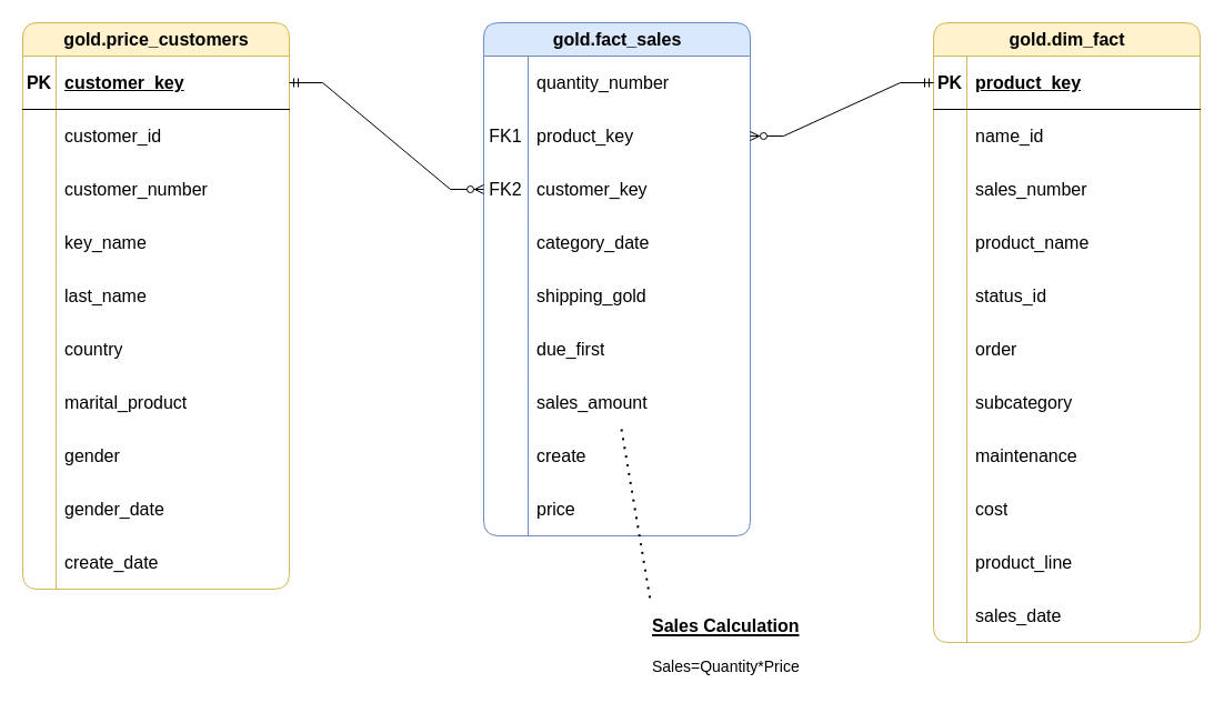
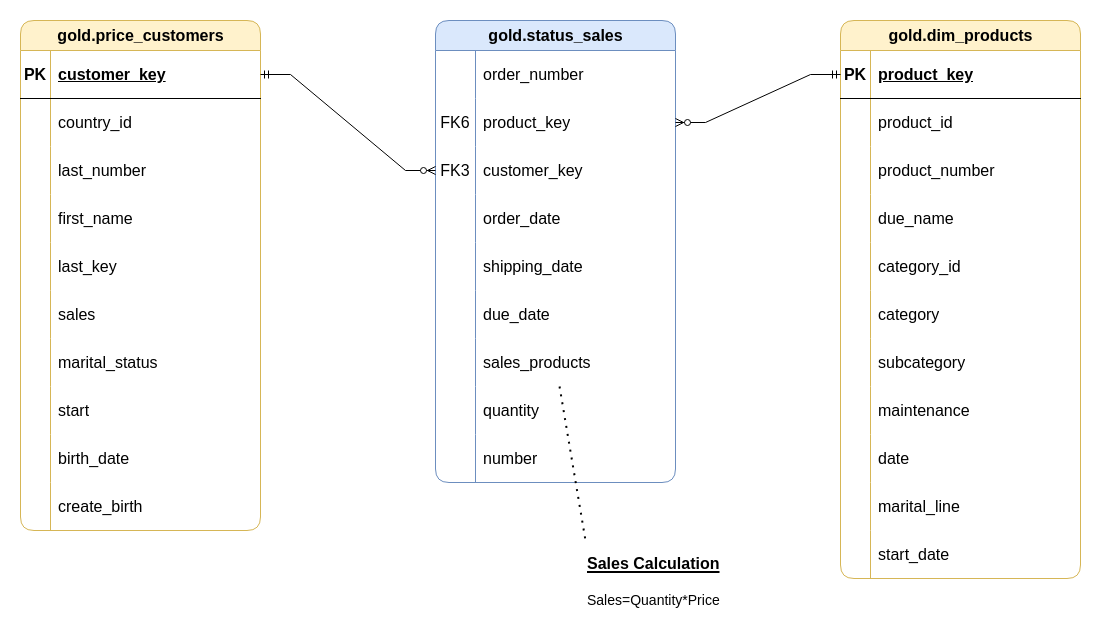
- <mxCell id="67" value="gold.fact_sales" style="shape=table;startSize=30;container=1;collapsible=1;childLayout=tableLayout;fixedRows=1;rowLines=0;fontStyle=1;align=center;resizeLast=1;html=1;rounded=1;fontSize=16;fillColor=#dae8fc;strokeColor=#6c8ebf;" vertex="1" parent="1"><mxGeometry x="435" y="20" width="240" height="462" as="geometry" /></mxCell>
+ <mxCell id="67" value="gold.status_sales" style="shape=table;startSize=30;container=1;collapsible=1;childLayout=tableLayout;fixedRows=1;rowLines=0;fontStyle=1;align=center;resizeLast=1;html=1;rounded=1;fontSize=16;fillColor=#dae8fc;strokeColor=#6c8ebf;" vertex="1" parent="1"><mxGeometry x="435" y="20" width="240" height="462" as="geometry" /></mxCell>
- <mxCell id="33" value="gold.dim_fact" style="shape=table;startSize=30;container=1;collapsible=1;childLayout=tableLayout;fixedRows=1;rowLines=0;fontStyle=1;align=center;resizeLast=1;html=1;rounded=1;fontSize=16;fillColor=#fff2cc;strokeColor=#d6b656;" vertex="1" parent="1"><mxGeometry x="840" y="20" width="240" height="558" as="geometry" /></mxCell>
+ <mxCell id="33" value="gold.dim_products" style="shape=table;startSize=30;container=1;collapsible=1;childLayout=tableLayout;fixedRows=1;rowLines=0;fontStyle=1;align=center;resizeLast=1;html=1;rounded=1;fontSize=16;fillColor=#fff2cc;strokeColor=#d6b656;" vertex="1" parent="1"><mxGeometry x="840" y="20" width="240" height="558" as="geometry" /></mxCell>
- <mxCell id="70" value="quantity_number" style="shape=partialRectangle;connectable=0;fillColor=none;top=0;left=0;bottom=0;right=0;align=left;spacingLeft=6;overflow=hidden;whiteSpace=wrap;html=1;fontSize=16;" vertex="1" parent="68"><mxGeometry x="40" width="200" height="48" as="geometry"><mxRectangle width="200" height="48" as="alternateBounds" /></mxGeometry></mxCell>
+ <mxCell id="70" value="order_number" style="shape=partialRectangle;connectable=0;fillColor=none;top=0;left=0;bottom=0;right=0;align=left;spacingLeft=6;overflow=hidden;whiteSpace=wrap;html=1;fontSize=16;" vertex="1" parent="68"><mxGeometry x="40" width="200" height="48" as="geometry"><mxRectangle width="200" height="48" as="alternateBounds" /></mxGeometry></mxCell>
- <mxCell id="8" value="customer_id" style="shape=partialRectangle;connectable=0;fillColor=none;top=0;left=0;bottom=0;right=0;align=left;spacingLeft=6;overflow=hidden;whiteSpace=wrap;html=1;fontSize=16;" vertex="1" parent="6"><mxGeometry x="30" width="210" height="48" as="geometry"><mxRectangle width="210" height="48" as="alternateBounds" /></mxGeometry></mxCell>
+ <mxCell id="8" value="country_id" style="shape=partialRectangle;connectable=0;fillColor=none;top=0;left=0;bottom=0;right=0;align=left;spacingLeft=6;overflow=hidden;whiteSpace=wrap;html=1;fontSize=16;" vertex="1" parent="6"><mxGeometry x="30" width="210" height="48" as="geometry"><mxRectangle width="210" height="48" as="alternateBounds" /></mxGeometry></mxCell>
- <mxCell id="72" value="FK1" style="shape=partialRectangle;connectable=0;fillColor=none;top=0;left=0;bottom=0;right=0;editable=1;overflow=hidden;whiteSpace=wrap;html=1;fontSize=16;" vertex="1" parent="71"><mxGeometry width="40" height="48" as="geometry"><mxRectangle width="40" height="48" as="alternateBounds" /></mxGeometry></mxCell>
+ <mxCell id="72" value="FK6" style="shape=partialRectangle;connectable=0;fillColor=none;top=0;left=0;bottom=0;right=0;editable=1;overflow=hidden;whiteSpace=wrap;html=1;fontSize=16;" vertex="1" parent="71"><mxGeometry width="40" height="48" as="geometry"><mxRectangle width="40" height="48" as="alternateBounds" /></mxGeometry></mxCell>
- <mxCell id="39" value="name_id" style="shape=partialRectangle;connectable=0;fillColor=none;top=0;left=0;bottom=0;right=0;align=left;spacingLeft=6;overflow=hidden;whiteSpace=wrap;html=1;fontSize=16;" vertex="1" parent="37"><mxGeometry x="30" width="210" height="48" as="geometry"><mxRectangle width="210" height="48" as="alternateBounds" /></mxGeometry></mxCell>
+ <mxCell id="39" value="product_id" style="shape=partialRectangle;connectable=0;fillColor=none;top=0;left=0;bottom=0;right=0;align=left;spacingLeft=6;overflow=hidden;whiteSpace=wrap;html=1;fontSize=16;" vertex="1" parent="37"><mxGeometry x="30" width="210" height="48" as="geometry"><mxRectangle width="210" height="48" as="alternateBounds" /></mxGeometry></mxCell>
- <mxCell id="11" value="customer_number" style="shape=partialRectangle;connectable=0;fillColor=none;top=0;left=0;bottom=0;right=0;align=left;spacingLeft=6;overflow=hidden;whiteSpace=wrap;html=1;fontSize=16;" vertex="1" parent="9"><mxGeometry x="30" width="210" height="48" as="geometry"><mxRectangle width="210" height="48" as="alternateBounds" /></mxGeometry></mxCell>
+ <mxCell id="11" value="last_number" style="shape=partialRectangle;connectable=0;fillColor=none;top=0;left=0;bottom=0;right=0;align=left;spacingLeft=6;overflow=hidden;whiteSpace=wrap;html=1;fontSize=16;" vertex="1" parent="9"><mxGeometry x="30" width="210" height="48" as="geometry"><mxRectangle width="210" height="48" as="alternateBounds" /></mxGeometry></mxCell>
- <mxCell id="75" value="FK2" style="shape=partialRectangle;connectable=0;fillColor=none;top=0;left=0;bottom=0;right=0;editable=1;overflow=hidden;whiteSpace=wrap;html=1;fontSize=16;" vertex="1" parent="74"><mxGeometry width="40" height="48" as="geometry"><mxRectangle width="40" height="48" as="alternateBounds" /></mxGeometry></mxCell>
+ <mxCell id="75" value="FK3" style="shape=partialRectangle;connectable=0;fillColor=none;top=0;left=0;bottom=0;right=0;editable=1;overflow=hidden;whiteSpace=wrap;html=1;fontSize=16;" vertex="1" parent="74"><mxGeometry width="40" height="48" as="geometry"><mxRectangle width="40" height="48" as="alternateBounds" /></mxGeometry></mxCell>
- <mxCell id="42" value="sales_number" style="shape=partialRectangle;connectable=0;fillColor=none;top=0;left=0;bottom=0;right=0;align=left;spacingLeft=6;overflow=hidden;whiteSpace=wrap;html=1;fontSize=16;" vertex="1" parent="40"><mxGeometry x="30" width="210" height="48" as="geometry"><mxRectangle width="210" height="48" as="alternateBounds" /></mxGeometry></mxCell>
+ <mxCell id="42" value="product_number" style="shape=partialRectangle;connectable=0;fillColor=none;top=0;left=0;bottom=0;right=0;align=left;spacingLeft=6;overflow=hidden;whiteSpace=wrap;html=1;fontSize=16;" vertex="1" parent="40"><mxGeometry x="30" width="210" height="48" as="geometry"><mxRectangle width="210" height="48" as="alternateBounds" /></mxGeometry></mxCell>
- <mxCell id="14" value="key_name" style="shape=partialRectangle;connectable=0;fillColor=none;top=0;left=0;bottom=0;right=0;align=left;spacingLeft=6;overflow=hidden;whiteSpace=wrap;html=1;fontSize=16;" vertex="1" parent="12"><mxGeometry x="30" width="210" height="48" as="geometry"><mxRectangle width="210" height="48" as="alternateBounds" /></mxGeometry></mxCell>
+ <mxCell id="14" value="first_name" style="shape=partialRectangle;connectable=0;fillColor=none;top=0;left=0;bottom=0;right=0;align=left;spacingLeft=6;overflow=hidden;whiteSpace=wrap;html=1;fontSize=16;" vertex="1" parent="12"><mxGeometry x="30" width="210" height="48" as="geometry"><mxRectangle width="210" height="48" as="alternateBounds" /></mxGeometry></mxCell>
- <mxCell id="79" value="category_date" style="shape=partialRectangle;connectable=0;fillColor=none;top=0;left=0;bottom=0;right=0;align=left;spacingLeft=6;overflow=hidden;whiteSpace=wrap;html=1;fontSize=16;" vertex="1" parent="77"><mxGeometry x="40" width="200" height="48" as="geometry"><mxRectangle width="200" height="48" as="alternateBounds" /></mxGeometry></mxCell>
+ <mxCell id="79" value="order_date" style="shape=partialRectangle;connectable=0;fillColor=none;top=0;left=0;bottom=0;right=0;align=left;spacingLeft=6;overflow=hidden;whiteSpace=wrap;html=1;fontSize=16;" vertex="1" parent="77"><mxGeometry x="40" width="200" height="48" as="geometry"><mxRectangle width="200" height="48" as="alternateBounds" /></mxGeometry></mxCell>
- <mxCell id="45" value="product_name" style="shape=partialRectangle;connectable=0;fillColor=none;top=0;left=0;bottom=0;right=0;align=left;spacingLeft=6;overflow=hidden;whiteSpace=wrap;html=1;fontSize=16;" vertex="1" parent="43"><mxGeometry x="30" width="210" height="48" as="geometry"><mxRectangle width="210" height="48" as="alternateBounds" /></mxGeometry></mxCell>
+ <mxCell id="45" value="due_name" style="shape=partialRectangle;connectable=0;fillColor=none;top=0;left=0;bottom=0;right=0;align=left;spacingLeft=6;overflow=hidden;whiteSpace=wrap;html=1;fontSize=16;" vertex="1" parent="43"><mxGeometry x="30" width="210" height="48" as="geometry"><mxRectangle width="210" height="48" as="alternateBounds" /></mxGeometry></mxCell>
- <mxCell id="17" value="last_name" style="shape=partialRectangle;connectable=0;fillColor=none;top=0;left=0;bottom=0;right=0;align=left;spacingLeft=6;overflow=hidden;whiteSpace=wrap;html=1;fontSize=16;" vertex="1" parent="15"><mxGeometry x="30" width="210" height="48" as="geometry"><mxRectangle width="210" height="48" as="alternateBounds" /></mxGeometry></mxCell>
+ <mxCell id="17" value="last_key" style="shape=partialRectangle;connectable=0;fillColor=none;top=0;left=0;bottom=0;right=0;align=left;spacingLeft=6;overflow=hidden;whiteSpace=wrap;html=1;fontSize=16;" vertex="1" parent="15"><mxGeometry x="30" width="210" height="48" as="geometry"><mxRectangle width="210" height="48" as="alternateBounds" /></mxGeometry></mxCell>
- <mxCell id="82" value="shipping_gold" style="shape=partialRectangle;connectable=0;fillColor=none;top=0;left=0;bottom=0;right=0;align=left;spacingLeft=6;overflow=hidden;whiteSpace=wrap;html=1;fontSize=16;" vertex="1" parent="80"><mxGeometry x="40" width="200" height="48" as="geometry"><mxRectangle width="200" height="48" as="alternateBounds" /></mxGeometry></mxCell>
+ <mxCell id="82" value="shipping_date" style="shape=partialRectangle;connectable=0;fillColor=none;top=0;left=0;bottom=0;right=0;align=left;spacingLeft=6;overflow=hidden;whiteSpace=wrap;html=1;fontSize=16;" vertex="1" parent="80"><mxGeometry x="40" width="200" height="48" as="geometry"><mxRectangle width="200" height="48" as="alternateBounds" /></mxGeometry></mxCell>
- <mxCell id="48" value="status_id" style="shape=partialRectangle;connectable=0;fillColor=none;top=0;left=0;bottom=0;right=0;align=left;spacingLeft=6;overflow=hidden;whiteSpace=wrap;html=1;fontSize=16;" vertex="1" parent="46"><mxGeometry x="30" width="210" height="48" as="geometry"><mxRectangle width="210" height="48" as="alternateBounds" /></mxGeometry></mxCell>
+ <mxCell id="48" value="category_id" style="shape=partialRectangle;connectable=0;fillColor=none;top=0;left=0;bottom=0;right=0;align=left;spacingLeft=6;overflow=hidden;whiteSpace=wrap;html=1;fontSize=16;" vertex="1" parent="46"><mxGeometry x="30" width="210" height="48" as="geometry"><mxRectangle width="210" height="48" as="alternateBounds" /></mxGeometry></mxCell>
- <mxCell id="20" value="country" style="shape=partialRectangle;connectable=0;fillColor=none;top=0;left=0;bottom=0;right=0;align=left;spacingLeft=6;overflow=hidden;whiteSpace=wrap;html=1;fontSize=16;" vertex="1" parent="18"><mxGeometry x="30" width="210" height="48" as="geometry"><mxRectangle width="210" height="48" as="alternateBounds" /></mxGeometry></mxCell>
+ <mxCell id="20" value="sales" style="shape=partialRectangle;connectable=0;fillColor=none;top=0;left=0;bottom=0;right=0;align=left;spacingLeft=6;overflow=hidden;whiteSpace=wrap;html=1;fontSize=16;" vertex="1" parent="18"><mxGeometry x="30" width="210" height="48" as="geometry"><mxRectangle width="210" height="48" as="alternateBounds" /></mxGeometry></mxCell>
- <mxCell id="85" value="due_first" style="shape=partialRectangle;connectable=0;fillColor=none;top=0;left=0;bottom=0;right=0;align=left;spacingLeft=6;overflow=hidden;whiteSpace=wrap;html=1;fontSize=16;" vertex="1" parent="83"><mxGeometry x="40" width="200" height="48" as="geometry"><mxRectangle width="200" height="48" as="alternateBounds" /></mxGeometry></mxCell>
+ <mxCell id="85" value="due_date" style="shape=partialRectangle;connectable=0;fillColor=none;top=0;left=0;bottom=0;right=0;align=left;spacingLeft=6;overflow=hidden;whiteSpace=wrap;html=1;fontSize=16;" vertex="1" parent="83"><mxGeometry x="40" width="200" height="48" as="geometry"><mxRectangle width="200" height="48" as="alternateBounds" /></mxGeometry></mxCell>
- <mxCell id="51" value="order" style="shape=partialRectangle;connectable=0;fillColor=none;top=0;left=0;bottom=0;right=0;align=left;spacingLeft=6;overflow=hidden;whiteSpace=wrap;html=1;fontSize=16;" vertex="1" parent="49"><mxGeometry x="30" width="210" height="48" as="geometry"><mxRectangle width="210" height="48" as="alternateBounds" /></mxGeometry></mxCell>
+ <mxCell id="51" value="category" style="shape=partialRectangle;connectable=0;fillColor=none;top=0;left=0;bottom=0;right=0;align=left;spacingLeft=6;overflow=hidden;whiteSpace=wrap;html=1;fontSize=16;" vertex="1" parent="49"><mxGeometry x="30" width="210" height="48" as="geometry"><mxRectangle width="210" height="48" as="alternateBounds" /></mxGeometry></mxCell>
- <mxCell id="23" value="marital_product" style="shape=partialRectangle;connectable=0;fillColor=none;top=0;left=0;bottom=0;right=0;align=left;spacingLeft=6;overflow=hidden;whiteSpace=wrap;html=1;fontSize=16;" vertex="1" parent="21"><mxGeometry x="30" width="210" height="48" as="geometry"><mxRectangle width="210" height="48" as="alternateBounds" /></mxGeometry></mxCell>
+ <mxCell id="23" value="marital_status" style="shape=partialRectangle;connectable=0;fillColor=none;top=0;left=0;bottom=0;right=0;align=left;spacingLeft=6;overflow=hidden;whiteSpace=wrap;html=1;fontSize=16;" vertex="1" parent="21"><mxGeometry x="30" width="210" height="48" as="geometry"><mxRectangle width="210" height="48" as="alternateBounds" /></mxGeometry></mxCell>
- <mxCell id="88" value="sales_amount" style="shape=partialRectangle;connectable=0;fillColor=none;top=0;left=0;bottom=0;right=0;align=left;spacingLeft=6;overflow=hidden;whiteSpace=wrap;html=1;fontSize=16;" vertex="1" parent="86"><mxGeometry x="40" width="200" height="48" as="geometry"><mxRectangle width="200" height="48" as="alternateBounds" /></mxGeometry></mxCell>
+ <mxCell id="88" value="sales_products" style="shape=partialRectangle;connectable=0;fillColor=none;top=0;left=0;bottom=0;right=0;align=left;spacingLeft=6;overflow=hidden;whiteSpace=wrap;html=1;fontSize=16;" vertex="1" parent="86"><mxGeometry x="40" width="200" height="48" as="geometry"><mxRectangle width="200" height="48" as="alternateBounds" /></mxGeometry></mxCell>
- <mxCell id="26" value="gender" style="shape=partialRectangle;connectable=0;fillColor=none;top=0;left=0;bottom=0;right=0;align=left;spacingLeft=6;overflow=hidden;whiteSpace=wrap;html=1;fontSize=16;" vertex="1" parent="24"><mxGeometry x="30" width="210" height="48" as="geometry"><mxRectangle width="210" height="48" as="alternateBounds" /></mxGeometry></mxCell>
+ <mxCell id="26" value="start" style="shape=partialRectangle;connectable=0;fillColor=none;top=0;left=0;bottom=0;right=0;align=left;spacingLeft=6;overflow=hidden;whiteSpace=wrap;html=1;fontSize=16;" vertex="1" parent="24"><mxGeometry x="30" width="210" height="48" as="geometry"><mxRectangle width="210" height="48" as="alternateBounds" /></mxGeometry></mxCell>
- <mxCell id="91" value="create" style="shape=partialRectangle;connectable=0;fillColor=none;top=0;left=0;bottom=0;right=0;align=left;spacingLeft=6;overflow=hidden;whiteSpace=wrap;html=1;fontSize=16;" vertex="1" parent="89"><mxGeometry x="40" width="200" height="48" as="geometry"><mxRectangle width="200" height="48" as="alternateBounds" /></mxGeometry></mxCell>
+ <mxCell id="91" value="quantity" style="shape=partialRectangle;connectable=0;fillColor=none;top=0;left=0;bottom=0;right=0;align=left;spacingLeft=6;overflow=hidden;whiteSpace=wrap;html=1;fontSize=16;" vertex="1" parent="89"><mxGeometry x="40" width="200" height="48" as="geometry"><mxRectangle width="200" height="48" as="alternateBounds" /></mxGeometry></mxCell>
- <mxCell id="29" value="gender_date" style="shape=partialRectangle;connectable=0;fillColor=none;top=0;left=0;bottom=0;right=0;align=left;spacingLeft=6;overflow=hidden;whiteSpace=wrap;html=1;fontSize=16;" vertex="1" parent="27"><mxGeometry x="30" width="210" height="48" as="geometry"><mxRectangle width="210" height="48" as="alternateBounds" /></mxGeometry></mxCell>
+ <mxCell id="29" value="birth_date" style="shape=partialRectangle;connectable=0;fillColor=none;top=0;left=0;bottom=0;right=0;align=left;spacingLeft=6;overflow=hidden;whiteSpace=wrap;html=1;fontSize=16;" vertex="1" parent="27"><mxGeometry x="30" width="210" height="48" as="geometry"><mxRectangle width="210" height="48" as="alternateBounds" /></mxGeometry></mxCell>
- <mxCell id="94" value="price" style="shape=partialRectangle;connectable=0;fillColor=none;top=0;left=0;bottom=0;right=0;align=left;spacingLeft=6;overflow=hidden;whiteSpace=wrap;html=1;fontSize=16;" vertex="1" parent="92"><mxGeometry x="40" width="200" height="48" as="geometry"><mxRectangle width="200" height="48" as="alternateBounds" /></mxGeometry></mxCell>
+ <mxCell id="94" value="number" style="shape=partialRectangle;connectable=0;fillColor=none;top=0;left=0;bottom=0;right=0;align=left;spacingLeft=6;overflow=hidden;whiteSpace=wrap;html=1;fontSize=16;" vertex="1" parent="92"><mxGeometry x="40" width="200" height="48" as="geometry"><mxRectangle width="200" height="48" as="alternateBounds" /></mxGeometry></mxCell>
- <mxCell id="60" value="cost" style="shape=partialRectangle;connectable=0;fillColor=none;top=0;left=0;bottom=0;right=0;align=left;spacingLeft=6;overflow=hidden;whiteSpace=wrap;html=1;fontSize=16;" vertex="1" parent="58"><mxGeometry x="30" width="210" height="48" as="geometry"><mxRectangle width="210" height="48" as="alternateBounds" /></mxGeometry></mxCell>
+ <mxCell id="60" value="date" style="shape=partialRectangle;connectable=0;fillColor=none;top=0;left=0;bottom=0;right=0;align=left;spacingLeft=6;overflow=hidden;whiteSpace=wrap;html=1;fontSize=16;" vertex="1" parent="58"><mxGeometry x="30" width="210" height="48" as="geometry"><mxRectangle width="210" height="48" as="alternateBounds" /></mxGeometry></mxCell>
- <mxCell id="32" value="create_date" style="shape=partialRectangle;connectable=0;fillColor=none;top=0;left=0;bottom=0;right=0;align=left;spacingLeft=6;overflow=hidden;whiteSpace=wrap;html=1;fontSize=16;" vertex="1" parent="30"><mxGeometry x="30" width="210" height="48" as="geometry"><mxRectangle width="210" height="48" as="alternateBounds" /></mxGeometry></mxCell>
+ <mxCell id="32" value="create_birth" style="shape=partialRectangle;connectable=0;fillColor=none;top=0;left=0;bottom=0;right=0;align=left;spacingLeft=6;overflow=hidden;whiteSpace=wrap;html=1;fontSize=16;" vertex="1" parent="30"><mxGeometry x="30" width="210" height="48" as="geometry"><mxRectangle width="210" height="48" as="alternateBounds" /></mxGeometry></mxCell>
- <mxCell id="63" value="product_line" style="shape=partialRectangle;connectable=0;fillColor=none;top=0;left=0;bottom=0;right=0;align=left;spacingLeft=6;overflow=hidden;whiteSpace=wrap;html=1;fontSize=16;" vertex="1" parent="61"><mxGeometry x="30" width="210" height="48" as="geometry"><mxRectangle width="210" height="48" as="alternateBounds" /></mxGeometry></mxCell>
+ <mxCell id="63" value="marital_line" style="shape=partialRectangle;connectable=0;fillColor=none;top=0;left=0;bottom=0;right=0;align=left;spacingLeft=6;overflow=hidden;whiteSpace=wrap;html=1;fontSize=16;" vertex="1" parent="61"><mxGeometry x="30" width="210" height="48" as="geometry"><mxRectangle width="210" height="48" as="alternateBounds" /></mxGeometry></mxCell>
- <mxCell id="66" value="sales_date" style="shape=partialRectangle;connectable=0;fillColor=none;top=0;left=0;bottom=0;right=0;align=left;spacingLeft=6;overflow=hidden;whiteSpace=wrap;html=1;fontSize=16;" vertex="1" parent="64"><mxGeometry x="30" width="210" height="48" as="geometry"><mxRectangle width="210" height="48" as="alternateBounds" /></mxGeometry></mxCell>
+ <mxCell id="66" value="start_date" style="shape=partialRectangle;connectable=0;fillColor=none;top=0;left=0;bottom=0;right=0;align=left;spacingLeft=6;overflow=hidden;whiteSpace=wrap;html=1;fontSize=16;" vertex="1" parent="64"><mxGeometry x="30" width="210" height="48" as="geometry"><mxRectangle width="210" height="48" as="alternateBounds" /></mxGeometry></mxCell>
